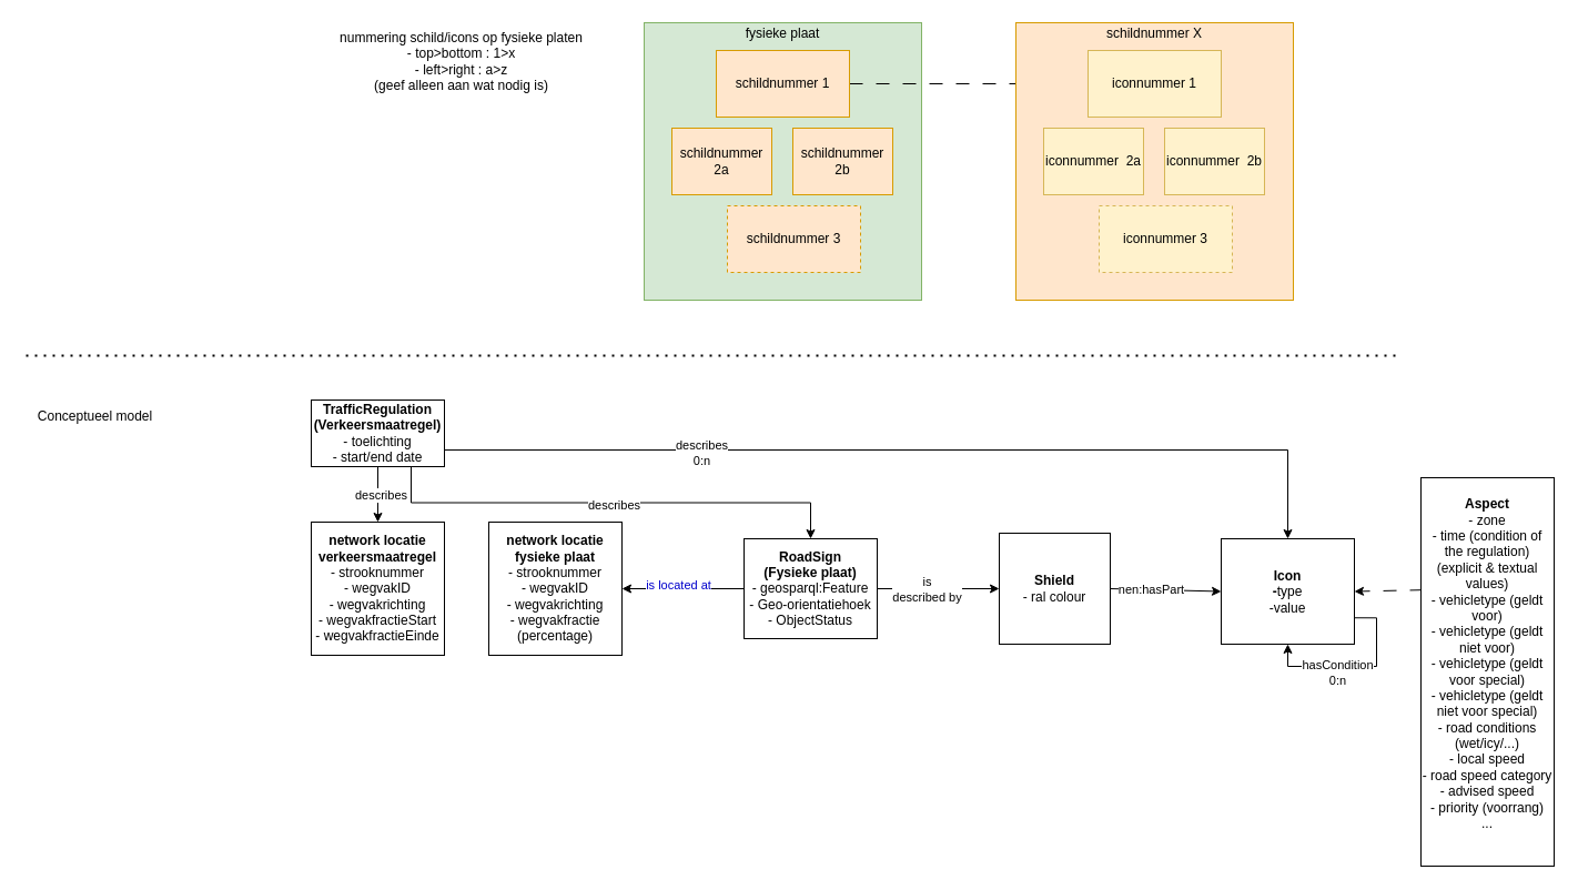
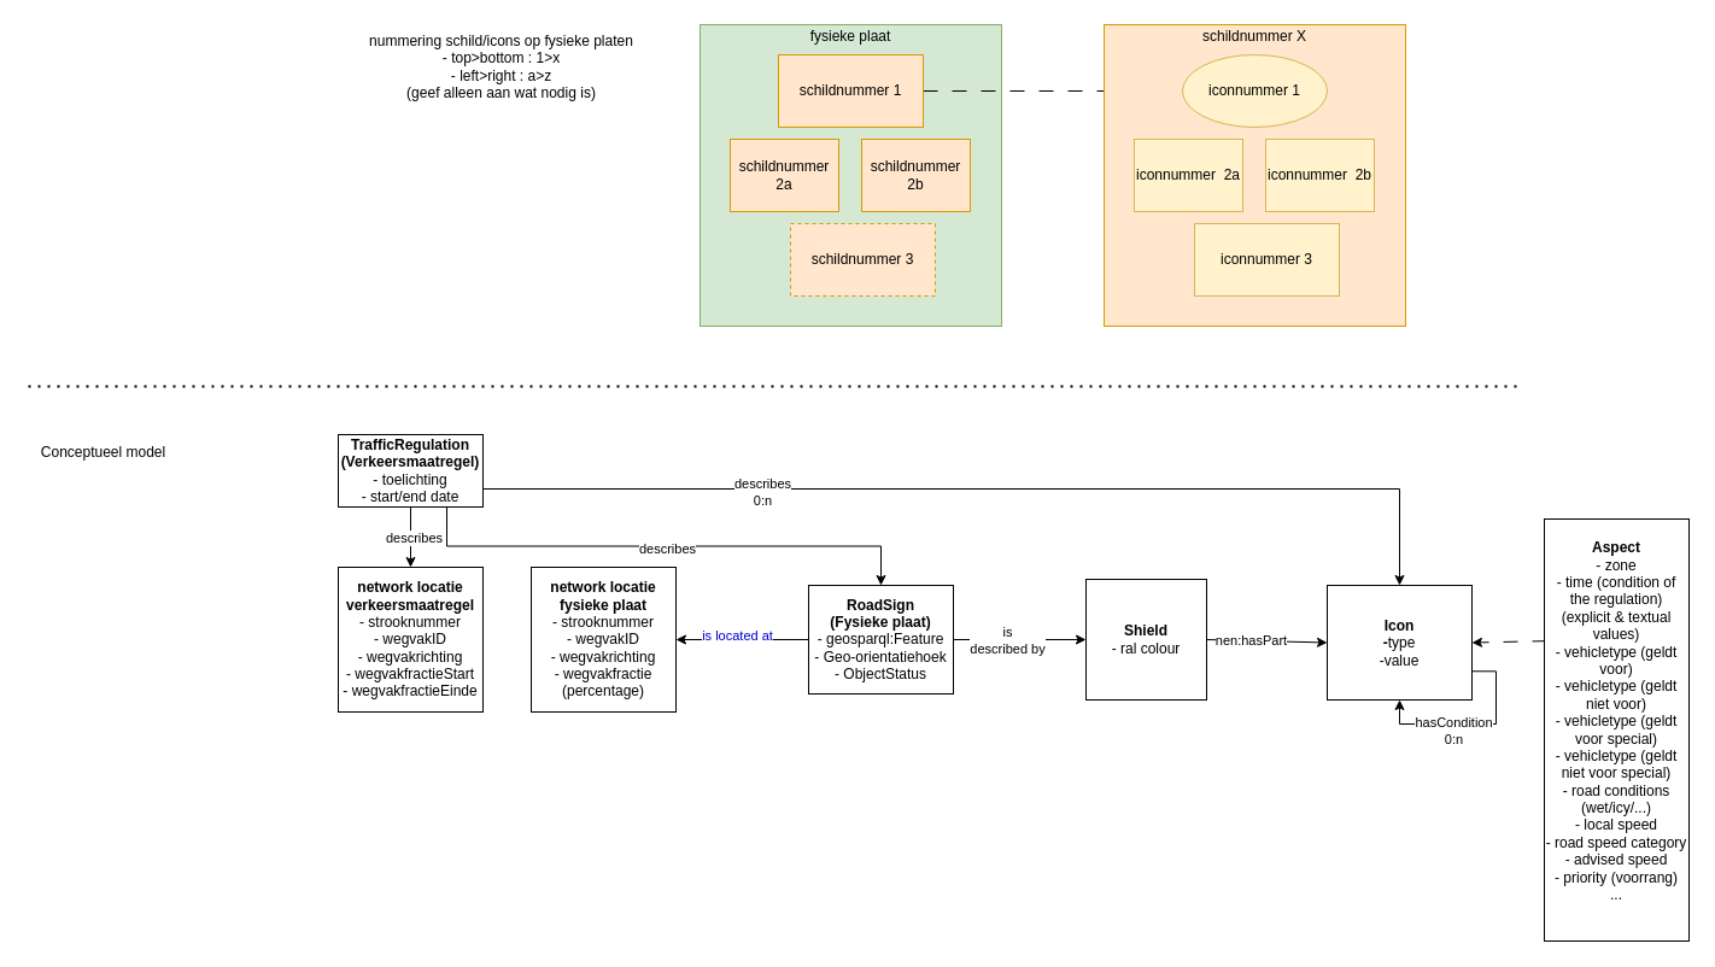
- <mxCell id="32" value="iconnummer 1" style="rounded=0;whiteSpace=wrap;html=1;fillColor=#fff2cc;strokeColor=#d6b656;" parent="1" vertex="1"><mxGeometry x="980" y="45" width="120" height="60" as="geometry" /></mxCell>
+ <mxCell id="32" value="iconnummer 1" style="ellipse;whiteSpace=wrap;html=1;fillColor=#fff2cc;strokeColor=#d6b656;" parent="1" vertex="1"><mxGeometry x="980" y="45" width="120" height="60" as="geometry" /></mxCell>
- <mxCell id="33" value="iconnummer 3" style="rounded=0;whiteSpace=wrap;html=1;fillColor=#fff2cc;strokeColor=#d6b656;dashed=1;" parent="1" vertex="1"><mxGeometry x="990" y="185" width="120" height="60" as="geometry" /></mxCell>
+ <mxCell id="33" value="iconnummer 3" style="rounded=0;whiteSpace=wrap;html=1;fillColor=#fff2cc;strokeColor=#d6b656;" parent="1" vertex="1"><mxGeometry x="990" y="185" width="120" height="60" as="geometry" /></mxCell>
